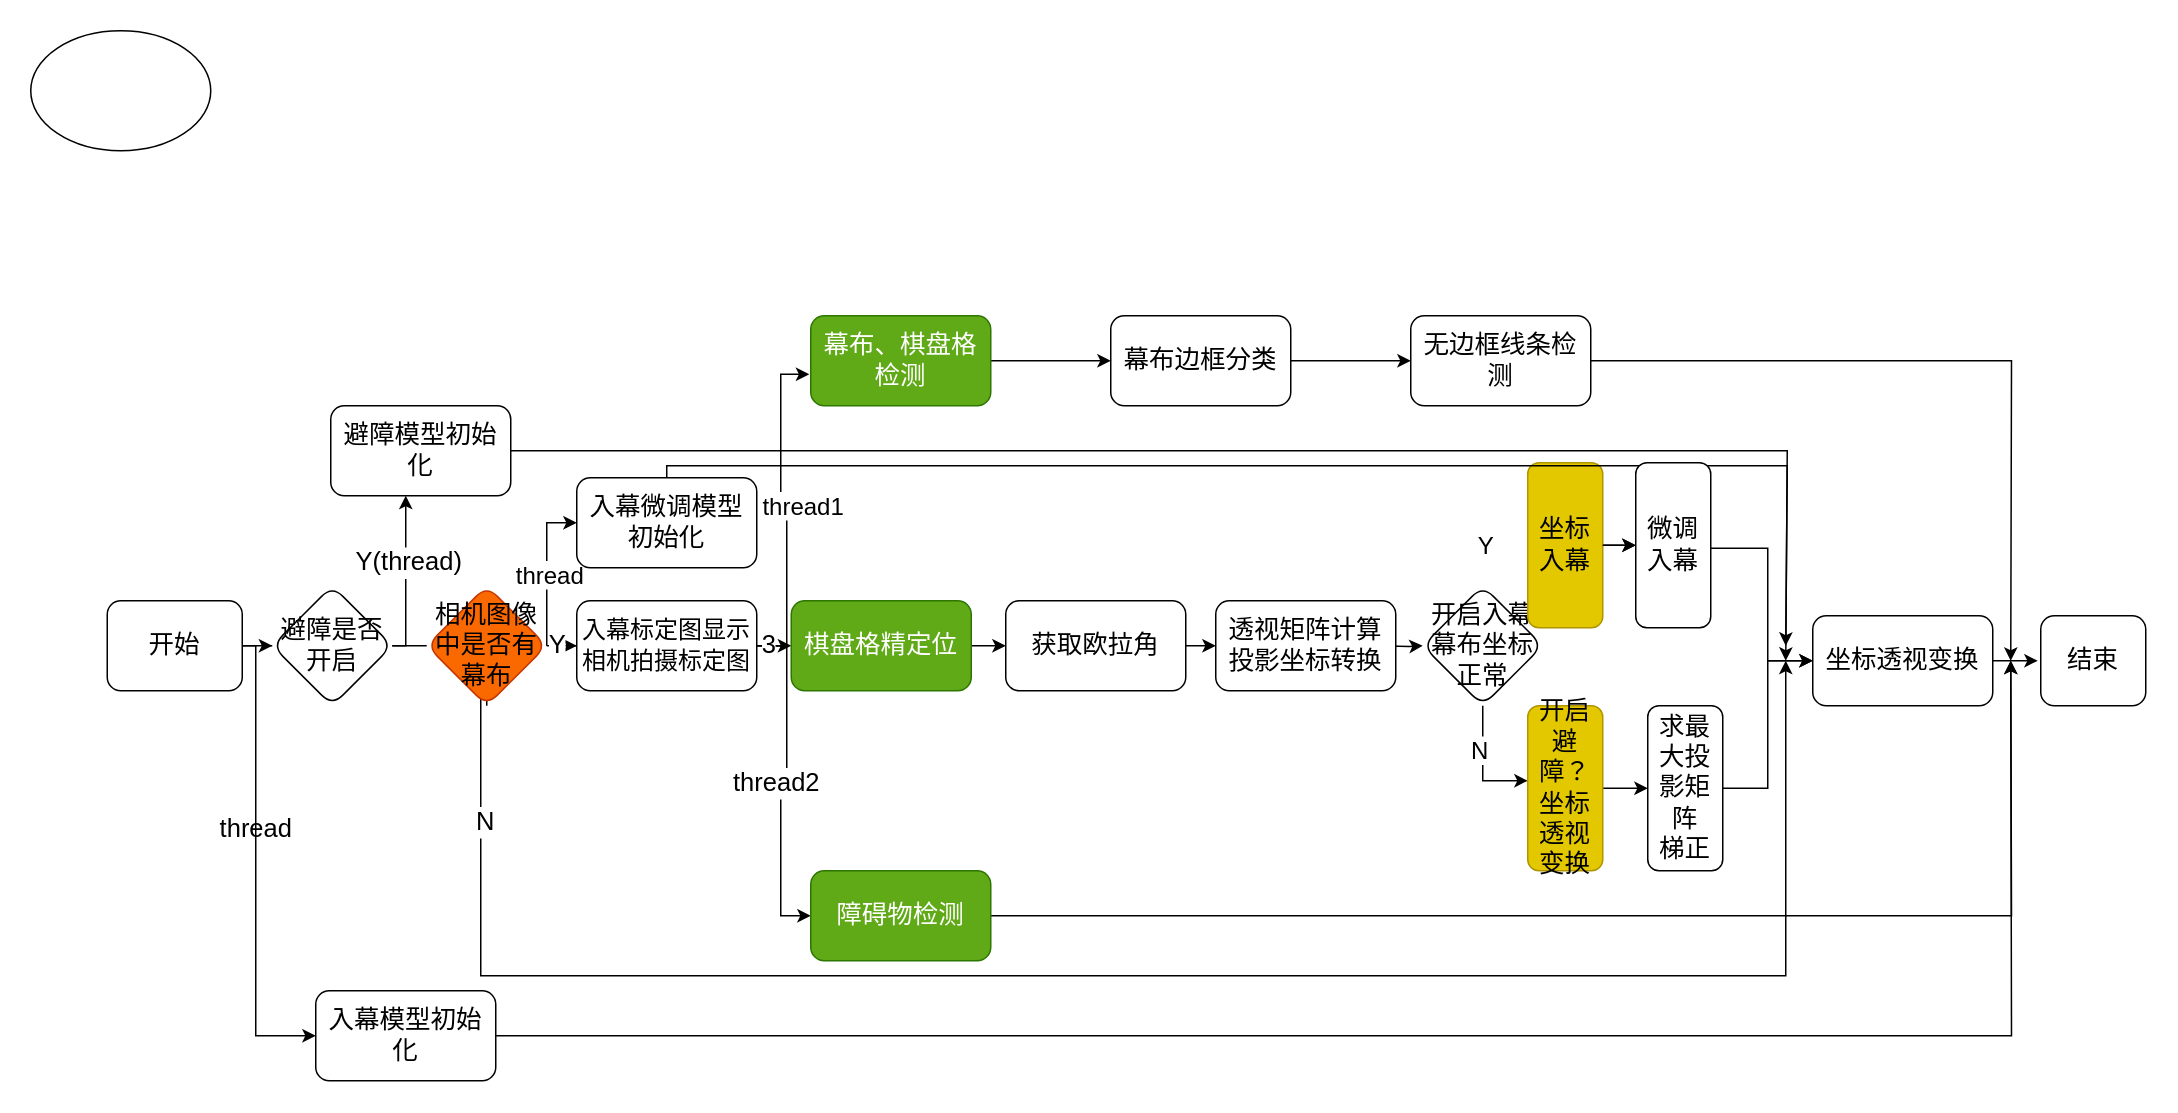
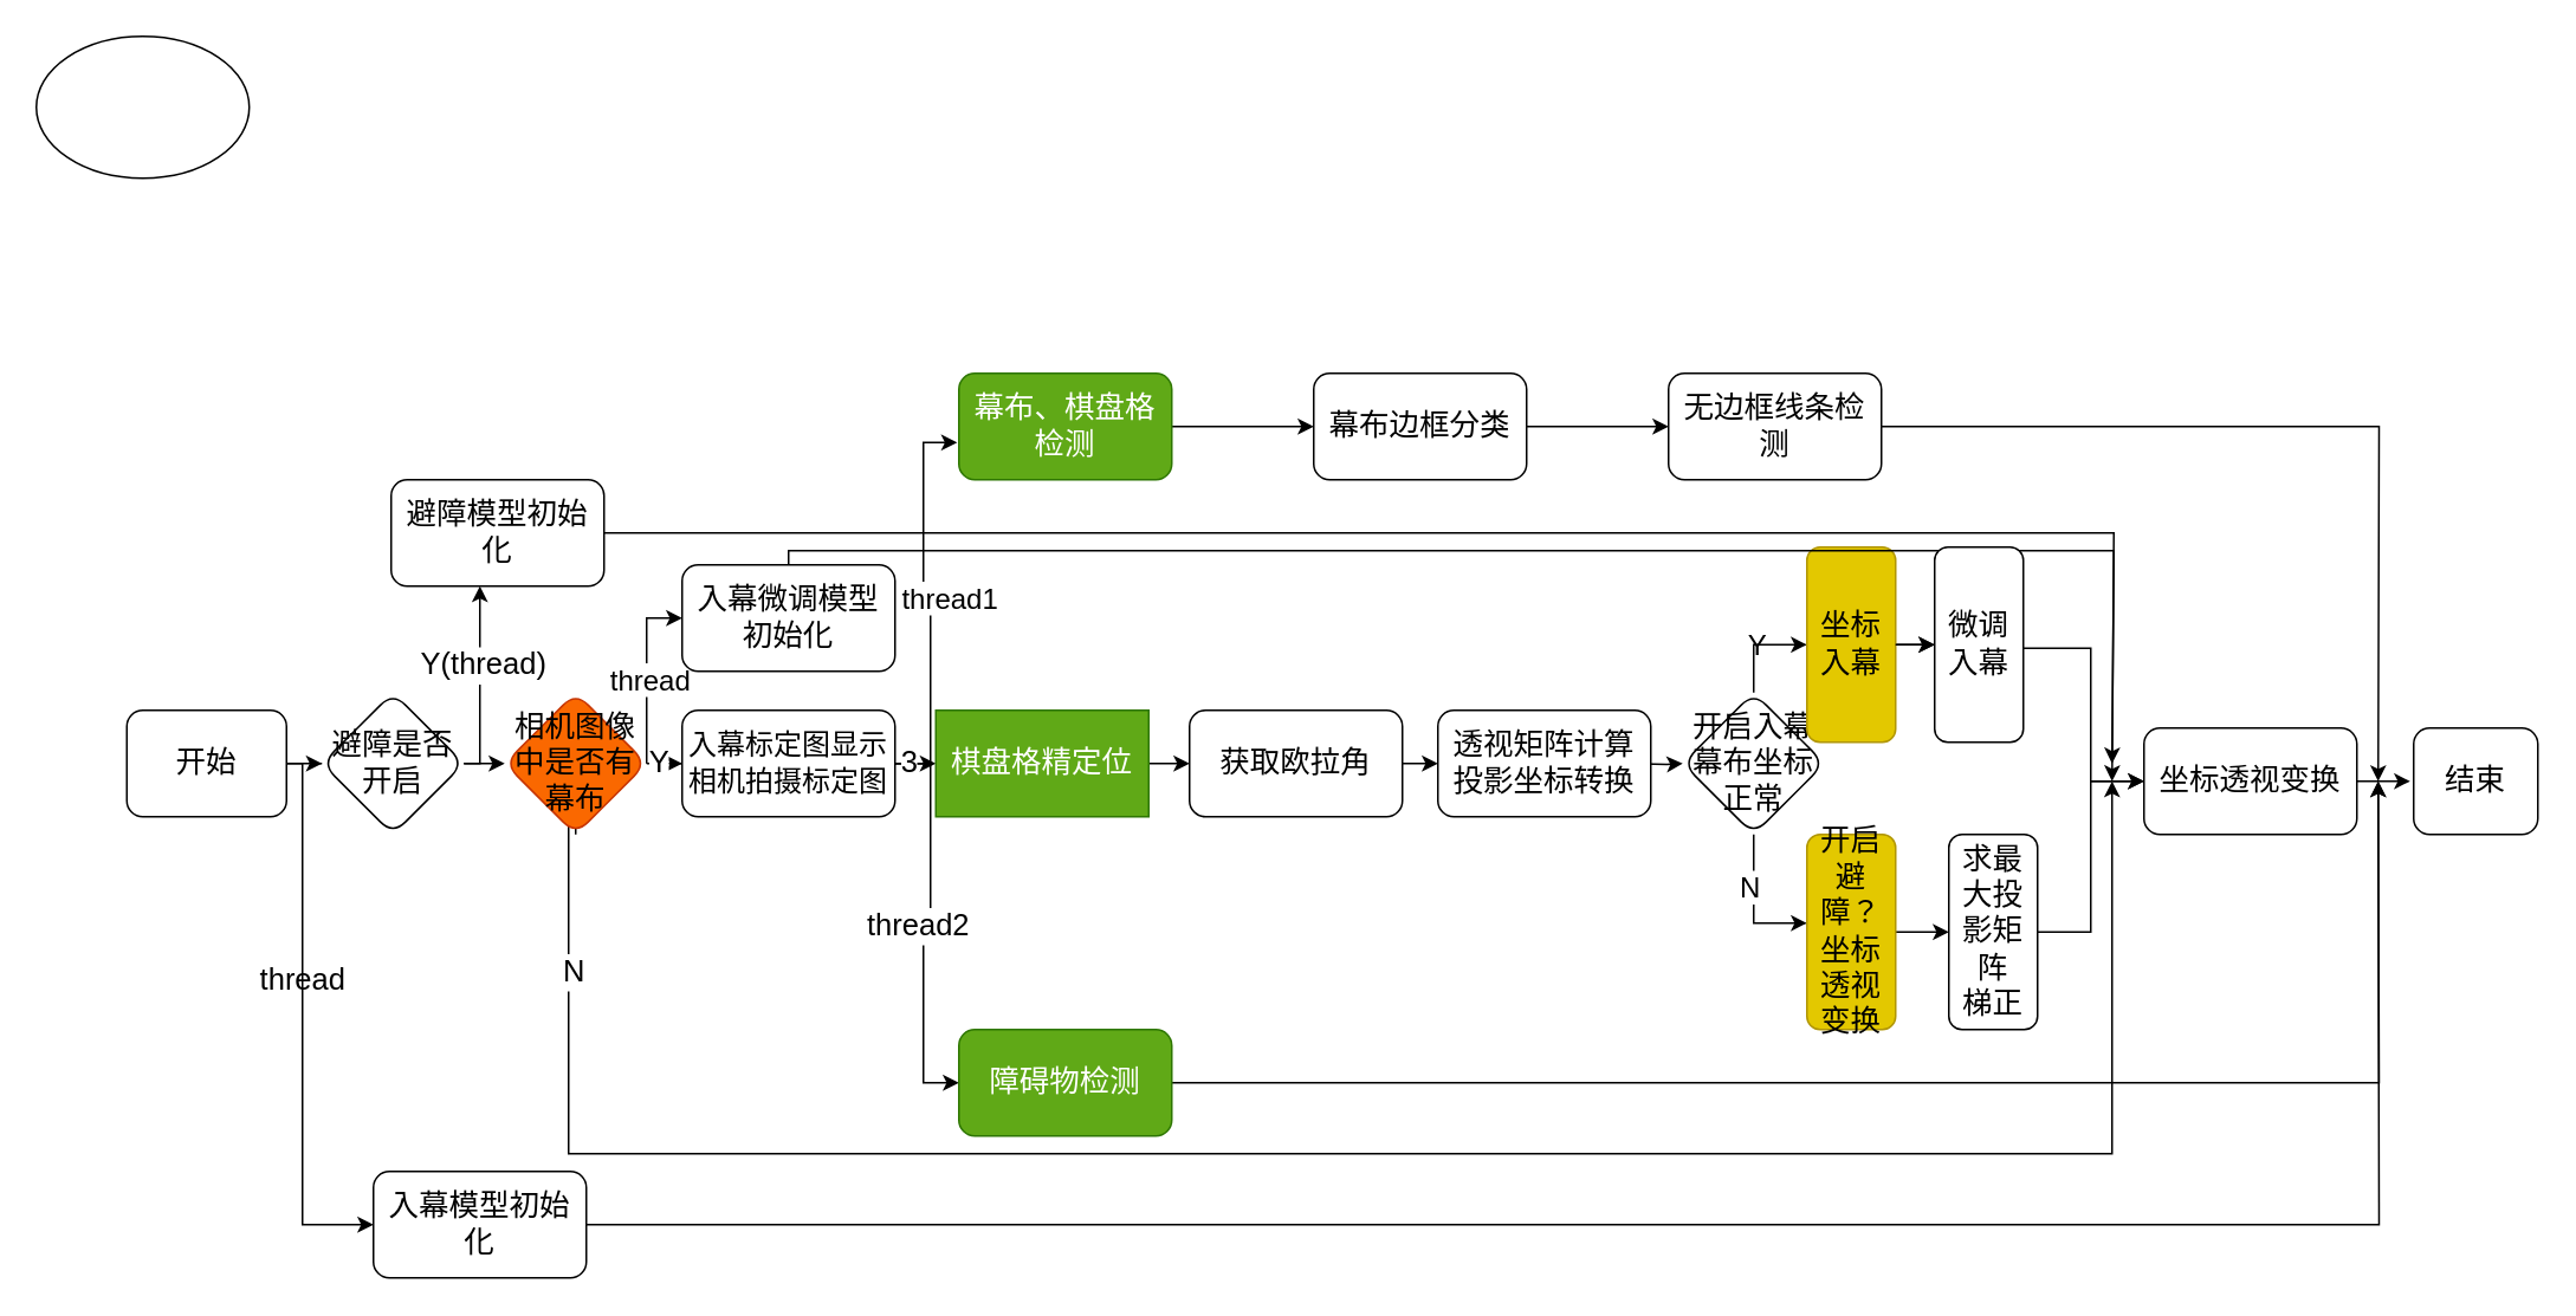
+ <mxCell id="28" style="edgeStyle=orthogonalEdgeStyle;rounded=0;orthogonalLoop=1;jettySize=auto;html=1;entryX=0;entryY=0.5;entryDx=0;entryDy=0;exitX=0.5;exitY=0;exitDx=0;exitDy=0;fontSize=17;" parent="1" source="29" target="32" edge="1"><mxGeometry relative="1" as="geometry" /></mxCell>
- <mxCell id="5" value="" style="edgeStyle=orthogonalEdgeStyle;rounded=0;orthogonalLoop=1;jettySize=auto;html=1;fontSize=17;endArrow=none;" parent="1" source="8" target="15" edge="1"><mxGeometry relative="1" as="geometry" /></mxCell>
+ <mxCell id="5" value="" style="edgeStyle=orthogonalEdgeStyle;rounded=0;orthogonalLoop=1;jettySize=auto;html=1;fontSize=17;" parent="1" source="8" target="15" edge="1"><mxGeometry relative="1" as="geometry" /></mxCell>
- <mxCell id="21" value="棋盘格精定位" style="whiteSpace=wrap;html=1;rounded=1;fontSize=17;fillColor=#60a917;fontColor=#ffffff;strokeColor=#2D7600;" parent="1" vertex="1"><mxGeometry x="527" y="400" width="120" height="60" as="geometry" /></mxCell>
+ <mxCell id="21" value="棋盘格精定位" style="whiteSpace=wrap;html=1;fontSize=17;fillColor=#60a917;fontColor=#ffffff;strokeColor=#2D7600;rounded=0;" parent="1" vertex="1"><mxGeometry x="527" y="400" width="120" height="60" as="geometry" /></mxCell>
